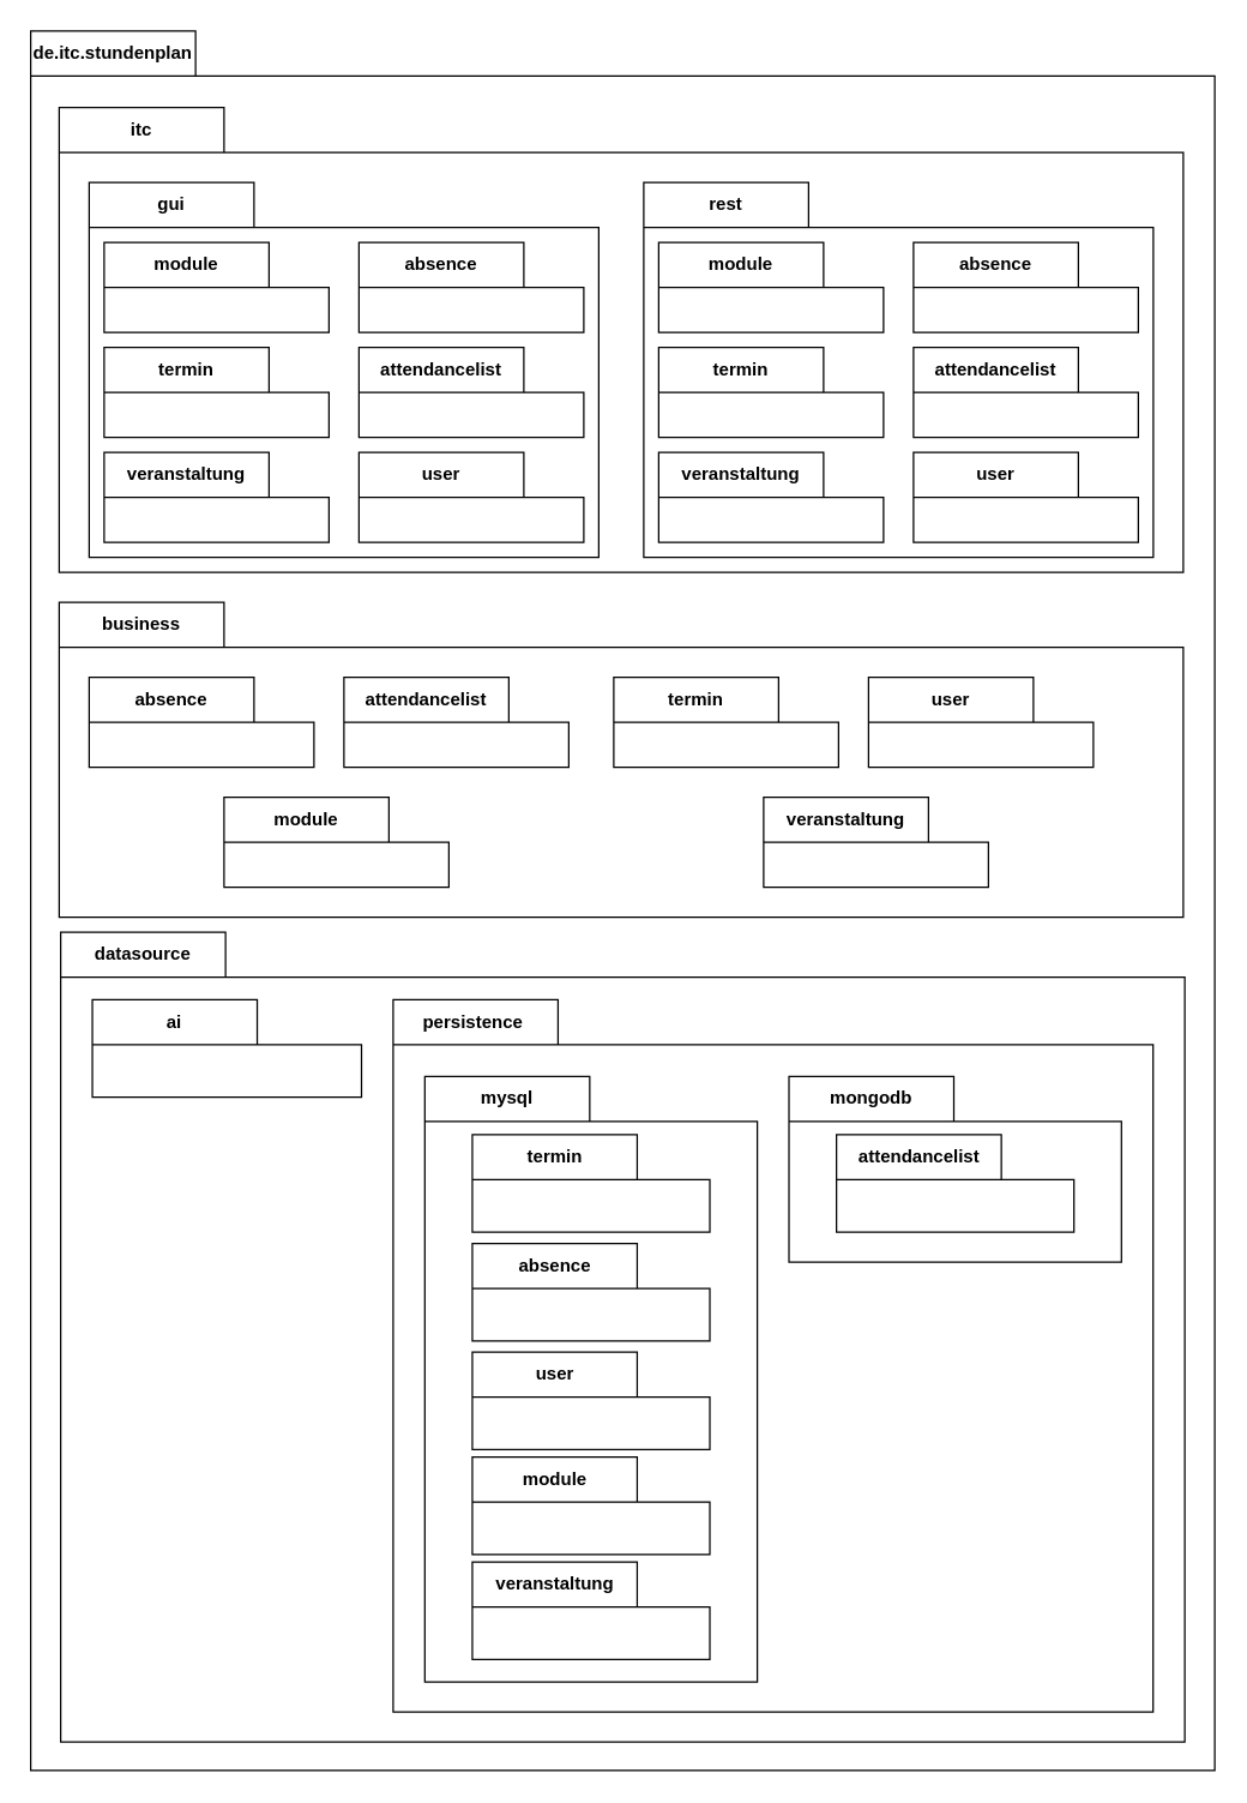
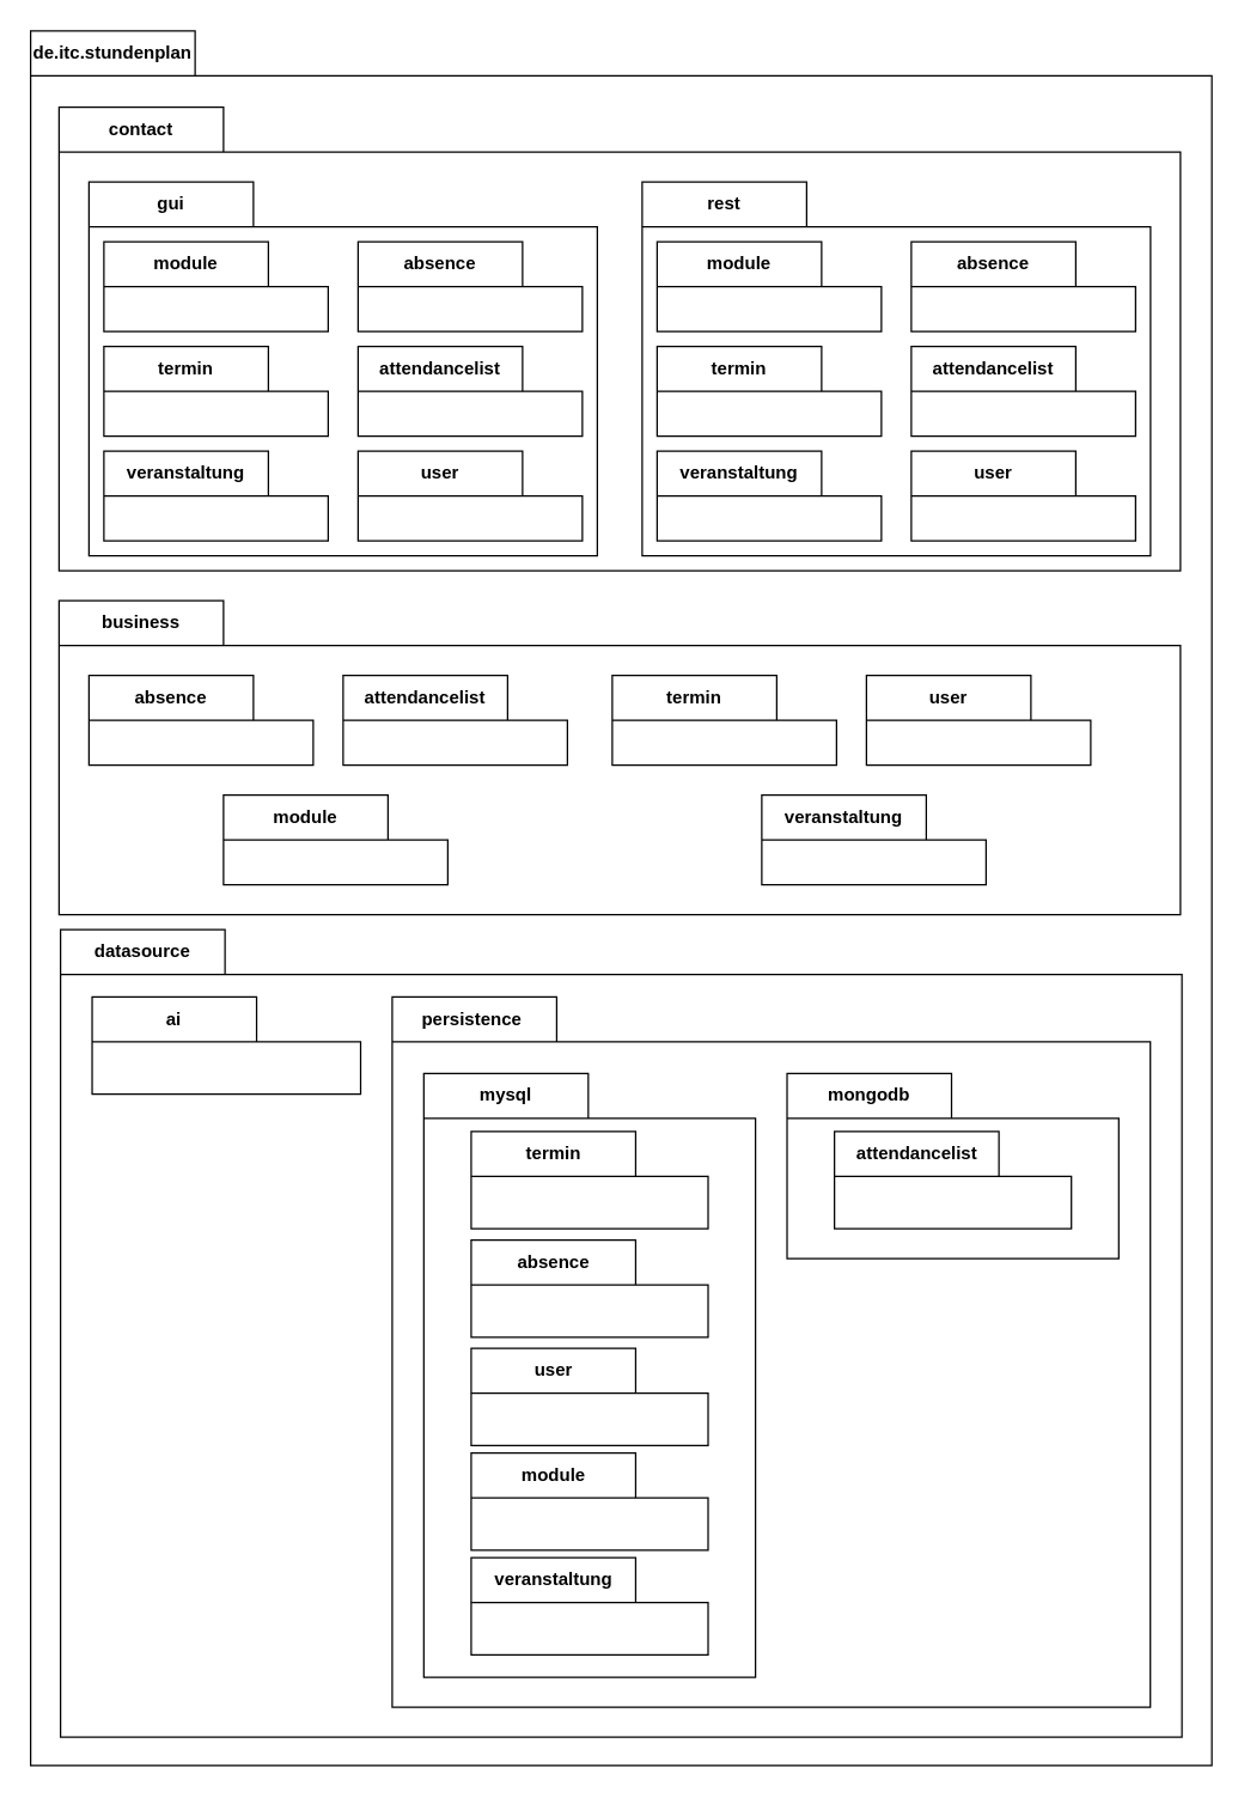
- <mxCell id="15" value="itc" style="shape=folder;fontStyle=1;tabWidth=110;tabHeight=30;tabPosition=left;html=1;boundedLbl=1;labelInHeader=1;container=0;collapsible=0;whiteSpace=wrap;" vertex="1" parent="1"><mxGeometry x="39" y="71" width="750" height="310" as="geometry" /></mxCell>
+ <mxCell id="15" value="contact" style="shape=folder;fontStyle=1;tabWidth=110;tabHeight=30;tabPosition=left;html=1;boundedLbl=1;labelInHeader=1;container=0;collapsible=0;whiteSpace=wrap;" vertex="1" parent="1"><mxGeometry x="39" y="71" width="750" height="310" as="geometry" /></mxCell>
